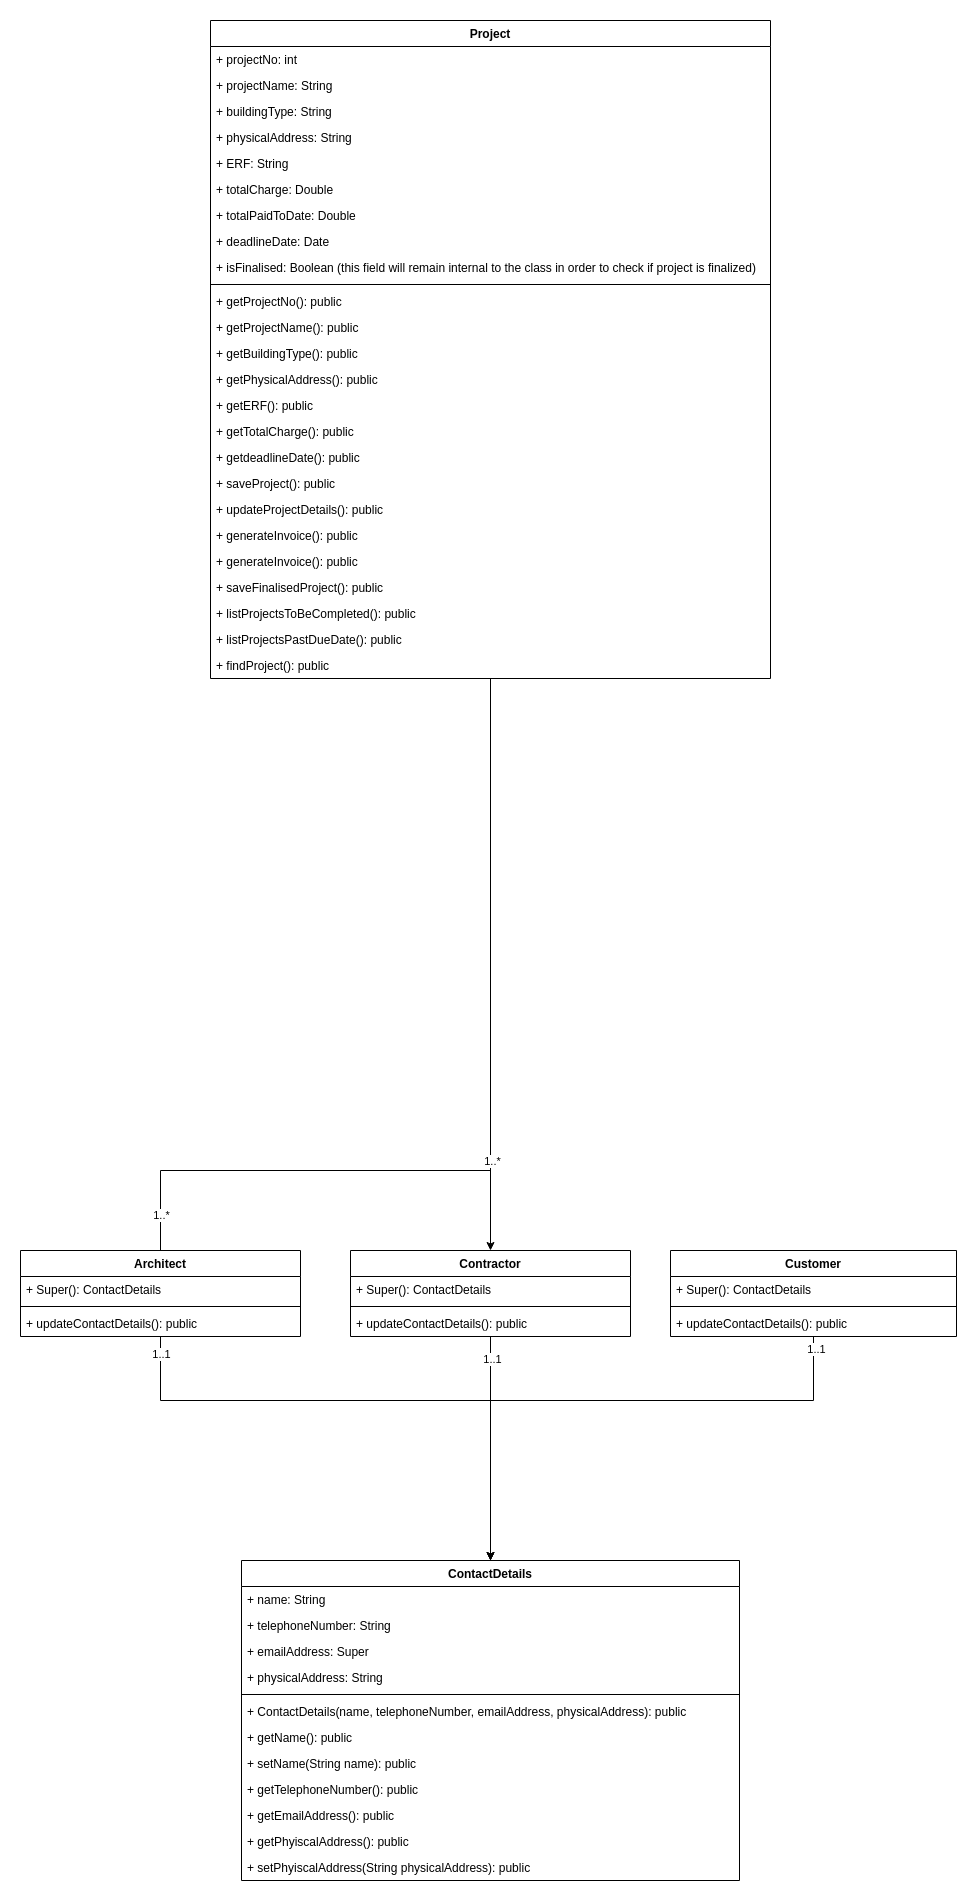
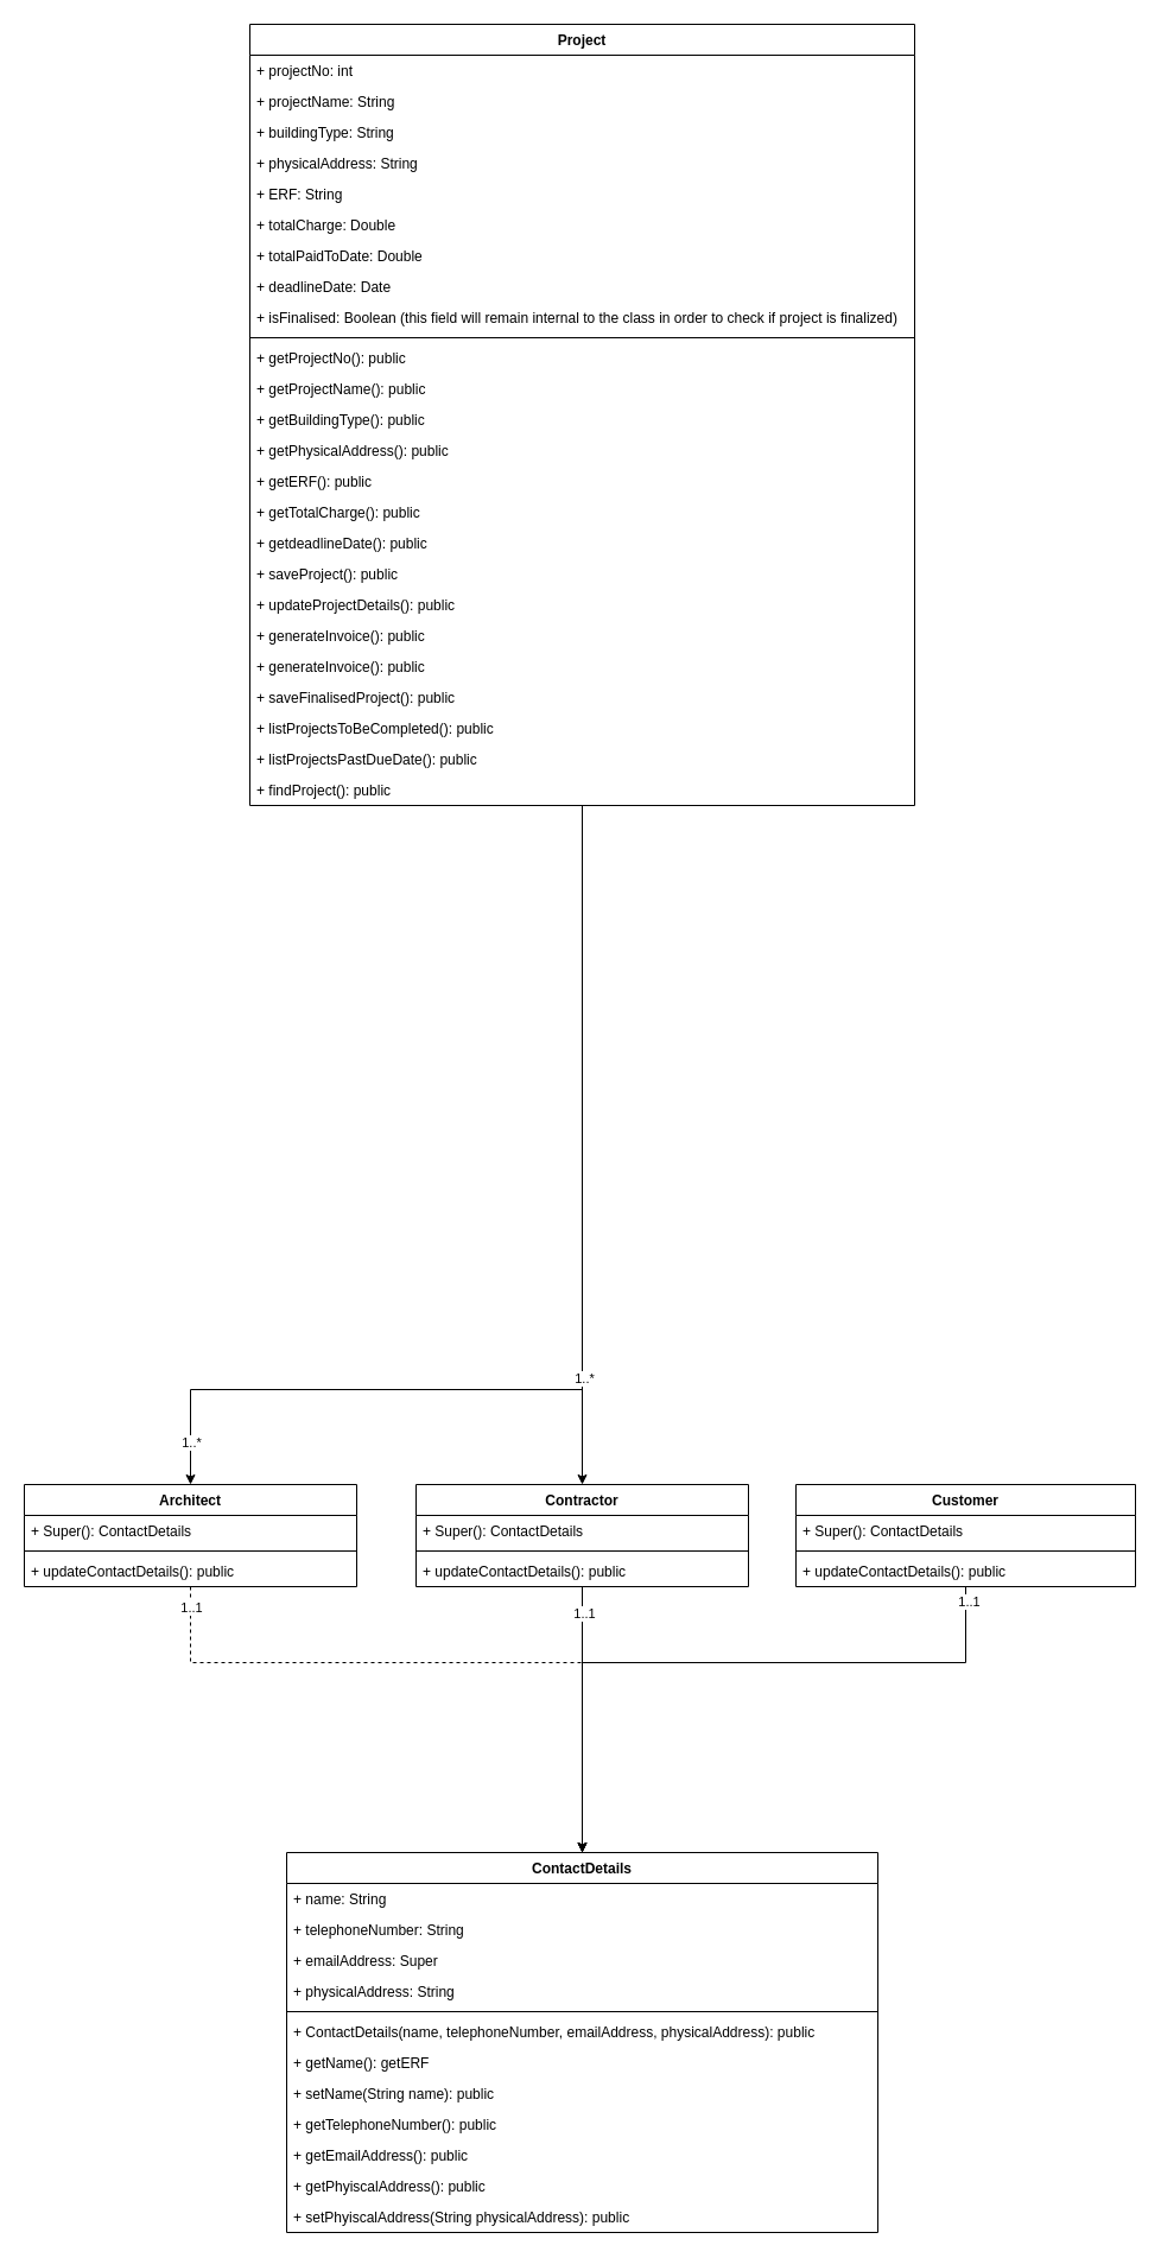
- <mxCell id="2" style="edgeStyle=orthogonalEdgeStyle;rounded=0;orthogonalLoop=1;jettySize=auto;html=1;entryX=0.5;entryY=0;entryDx=0;entryDy=0;endArrow=none;" parent="1" source="24" target="20" edge="1"><mxGeometry relative="1" as="geometry"><Array as="points"><mxPoint x="490" y="1170" /><mxPoint x="160" y="1170" /></Array></mxGeometry></mxCell>
+ <mxCell id="2" style="edgeStyle=orthogonalEdgeStyle;rounded=0;orthogonalLoop=1;jettySize=auto;html=1;entryX=0.5;entryY=0;entryDx=0;entryDy=0;" parent="1" source="24" target="20" edge="1"><mxGeometry relative="1" as="geometry"><Array as="points"><mxPoint x="490" y="1170" /><mxPoint x="160" y="1170" /></Array></mxGeometry></mxCell>
- <mxCell id="18" style="edgeStyle=orthogonalEdgeStyle;rounded=0;orthogonalLoop=1;jettySize=auto;html=1;entryX=0.5;entryY=0;entryDx=0;entryDy=0;" parent="1" source="20" target="50" edge="1"><mxGeometry relative="1" as="geometry"><Array as="points"><mxPoint x="160" y="1400" /><mxPoint x="490" y="1400" /></Array></mxGeometry></mxCell>
+ <mxCell id="18" style="edgeStyle=orthogonalEdgeStyle;rounded=0;orthogonalLoop=1;jettySize=auto;html=1;entryX=0.5;entryY=0;entryDx=0;entryDy=0;dashed=1;" parent="1" source="20" target="50" edge="1"><mxGeometry relative="1" as="geometry"><Array as="points"><mxPoint x="160" y="1400" /><mxPoint x="490" y="1400" /></Array></mxGeometry></mxCell>
- <mxCell id="57" value="+ getName(): public" style="text;strokeColor=none;fillColor=none;align=left;verticalAlign=top;spacingLeft=4;spacingRight=4;overflow=hidden;rotatable=0;points=[[0,0.5],[1,0.5]];portConstraint=eastwest;" parent="50" vertex="1"><mxGeometry y="164" width="498" height="26" as="geometry" /></mxCell>
+ <mxCell id="57" value="+ getName(): getERF" style="text;strokeColor=none;fillColor=none;align=left;verticalAlign=top;spacingLeft=4;spacingRight=4;overflow=hidden;rotatable=0;points=[[0,0.5],[1,0.5]];portConstraint=eastwest;" parent="50" vertex="1"><mxGeometry y="164" width="498" height="26" as="geometry" /></mxCell>
